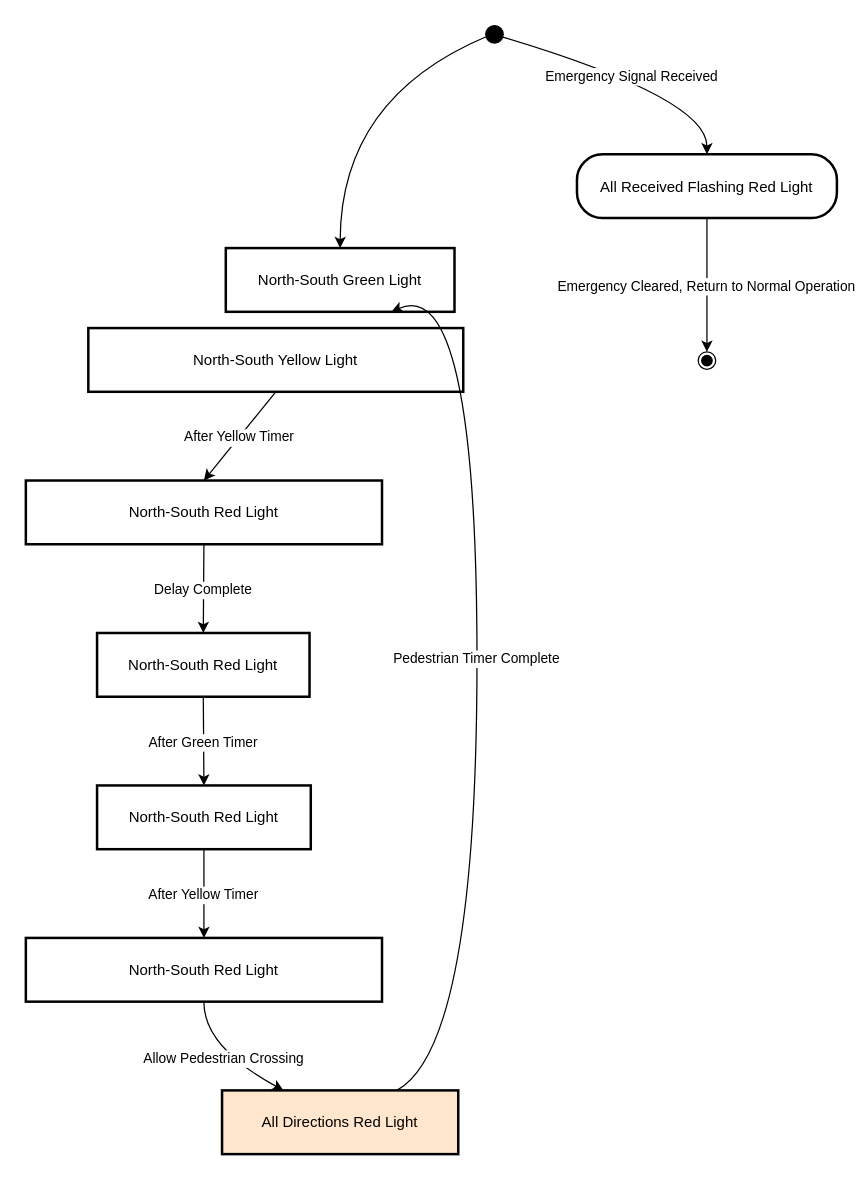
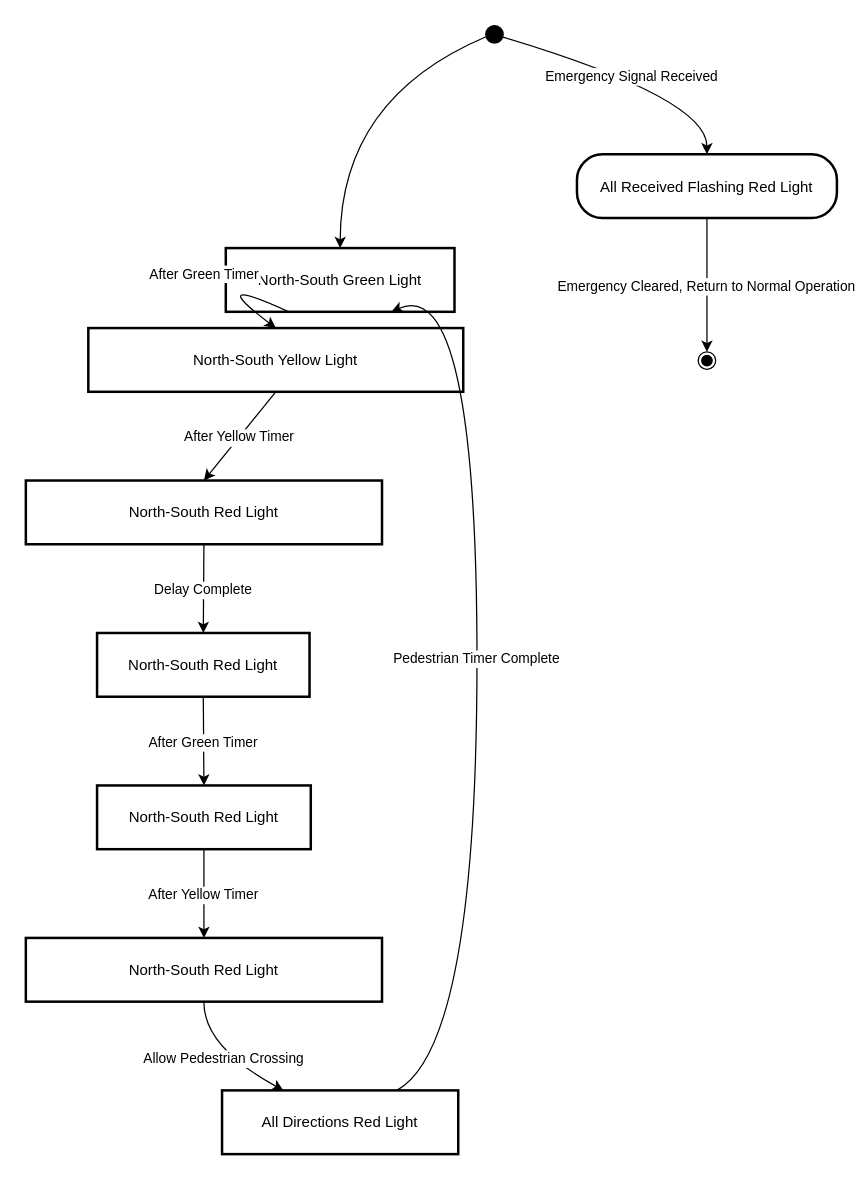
+ <mxCell id="13" value="After Green Timer" style="curved=1;startArrow=none;;exitX=0.28;exitY=0.99;entryX=0.5;entryY=0;rounded=0;" edge="1" parent="1" source="3" target="4"><mxGeometry relative="1" as="geometry"><Array as="points"><mxPoint x="162" y="218" /></Array></mxGeometry></mxCell>
- <mxCell id="9" value="All Directions Red Light" style="whiteSpace=wrap;strokeWidth=2;fillColor=#ffe6cc;" vertex="1" parent="1"><mxGeometry x="177" y="872" width="189" height="51" as="geometry" /></mxCell>
+ <mxCell id="9" value="All Directions Red Light" style="whiteSpace=wrap;strokeWidth=2;" vertex="1" parent="1"><mxGeometry x="177" y="872" width="189" height="51" as="geometry" /></mxCell>
